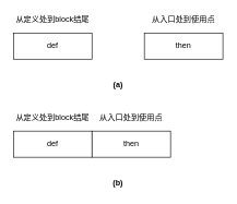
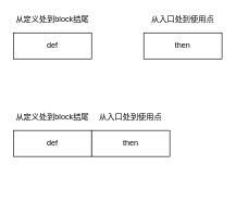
- <mxCell id="6" value="&lt;b&gt;(a)&lt;/b&gt;" style="text;html=1;strokeColor=none;fillColor=none;align=center;verticalAlign=middle;whiteSpace=wrap;rounded=0;" vertex="1" parent="1"><mxGeometry x="160" y="120" width="40" height="20" as="geometry" /></mxCell>
- <mxCell id="11" value="&lt;b&gt;(b)&lt;/b&gt;" style="text;html=1;strokeColor=none;fillColor=none;align=center;verticalAlign=middle;whiteSpace=wrap;rounded=0;" vertex="1" parent="1"><mxGeometry x="160" y="270" width="40" height="20" as="geometry" /></mxCell>
